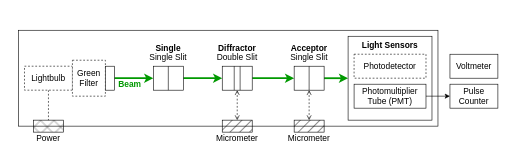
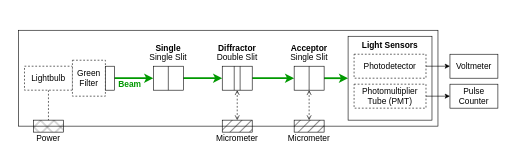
+ <mxCell id="23" value="" style="endArrow=classic;html=1;rounded=0;exitX=1;exitY=0.5;exitDx=0;exitDy=0;entryX=0;entryY=0.5;entryDx=0;entryDy=0;fontSize=14;" parent="1" source="9" target="11" edge="1"><mxGeometry width="50" height="50" relative="1" as="geometry"><mxPoint x="690" y="180" as="sourcePoint" /><mxPoint x="740" y="130" as="targetPoint" /></mxGeometry></mxCell>
- <mxCell id="10" value="Photomultiplier Tube (PMT)" style="rounded=0;whiteSpace=wrap;html=1;fontSize=14;" parent="1" vertex="1"><mxGeometry x="590" y="140" width="120" height="40" as="geometry" /></mxCell>
+ <mxCell id="10" value="Photomultiplier Tube (PMT)" style="rounded=0;whiteSpace=wrap;html=1;fontSize=14;dashed=1;" parent="1" vertex="1"><mxGeometry x="590" y="140" width="120" height="40" as="geometry" /></mxCell>
